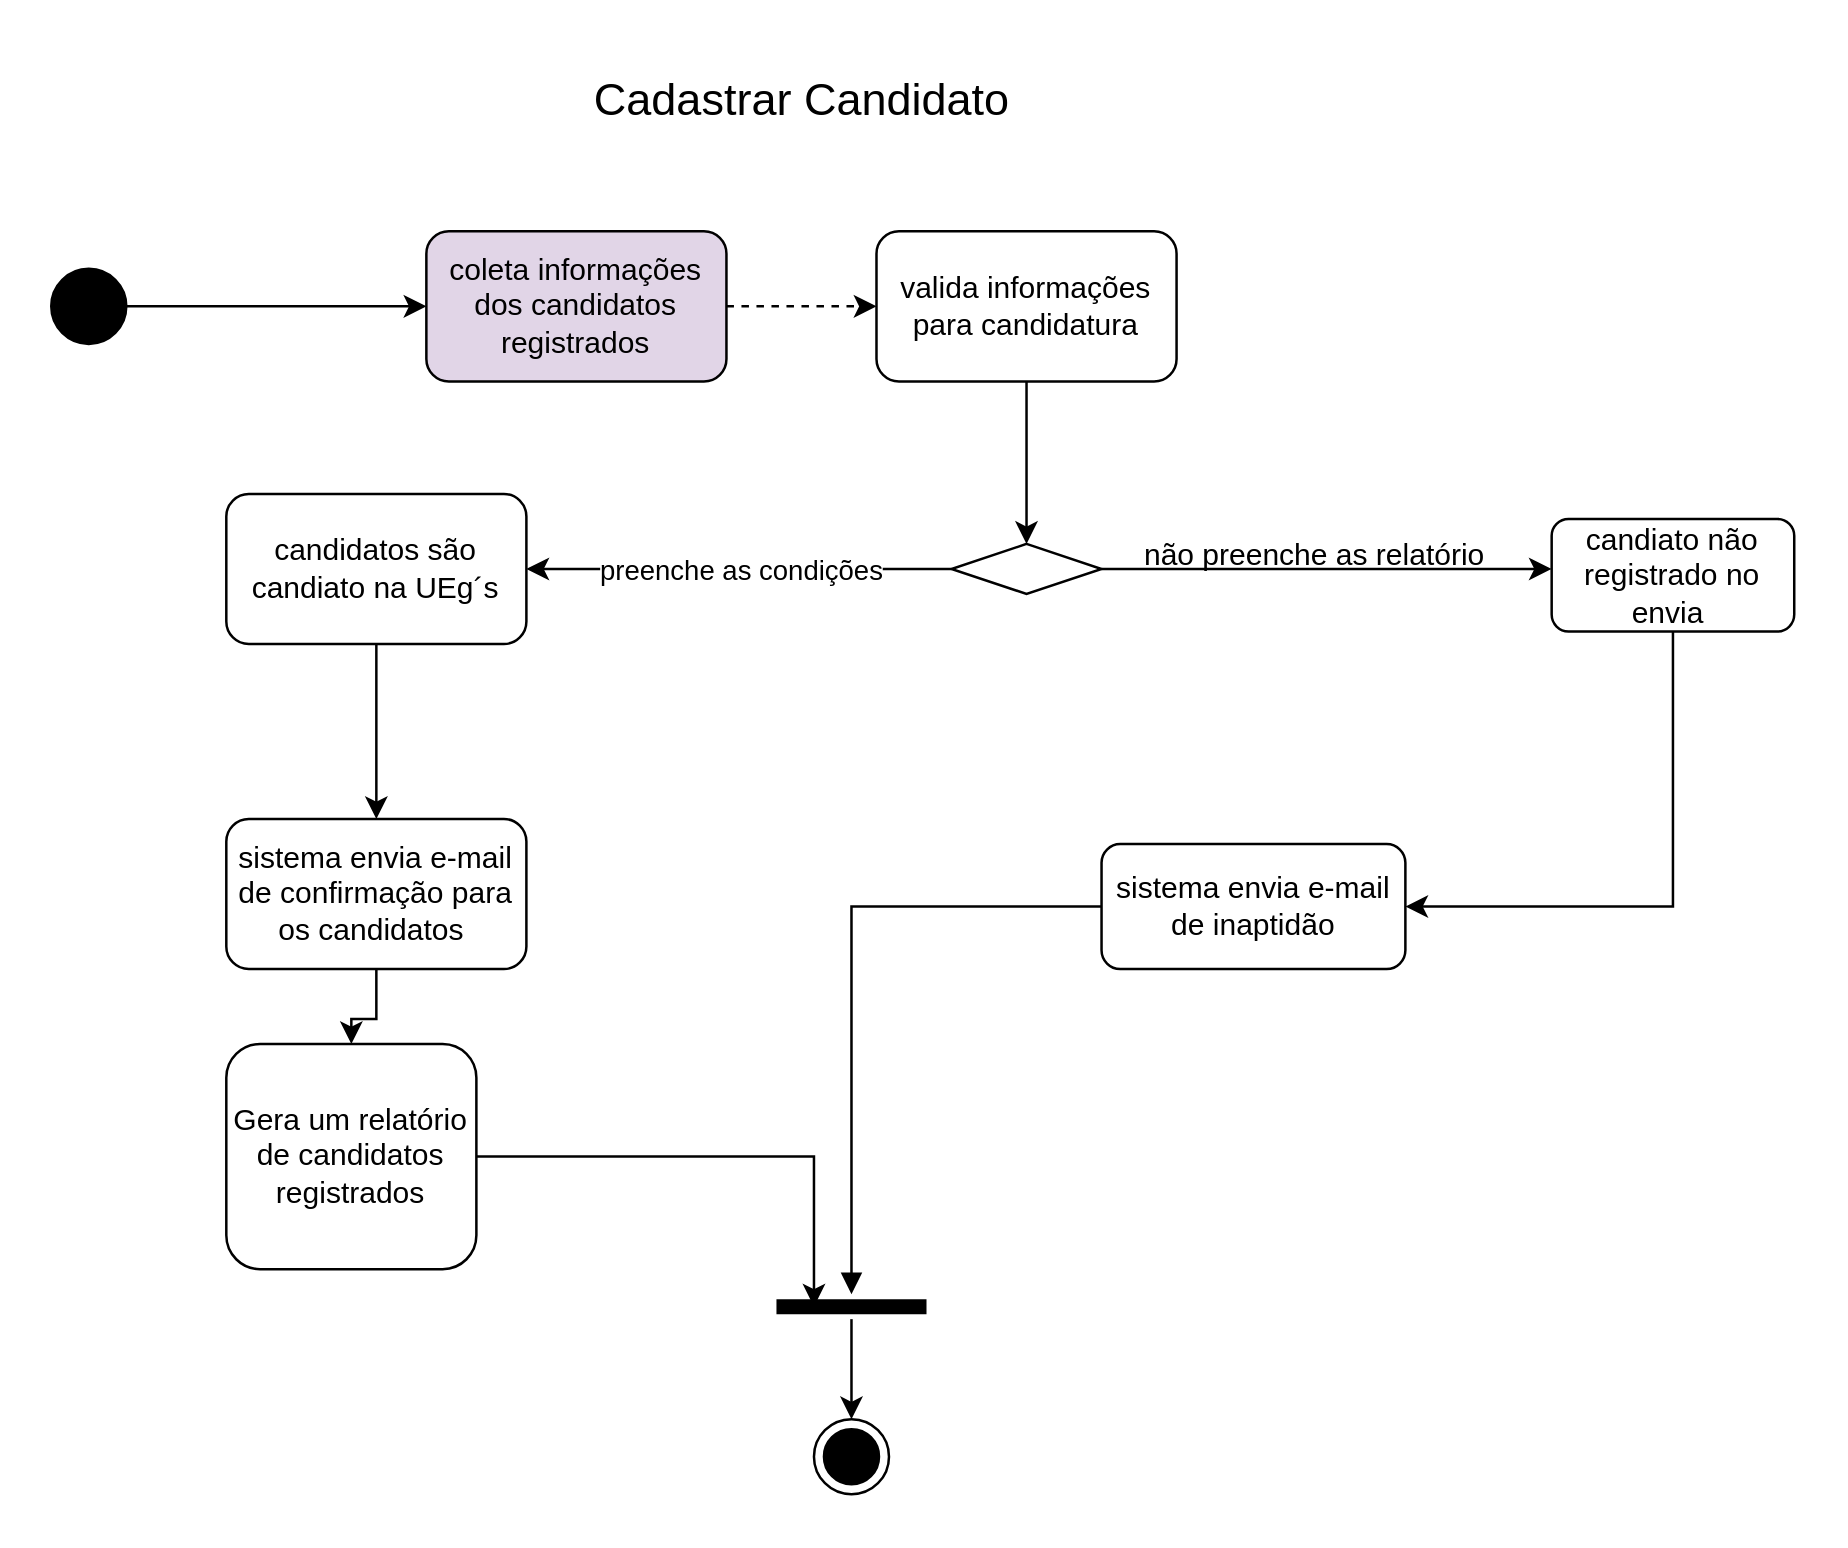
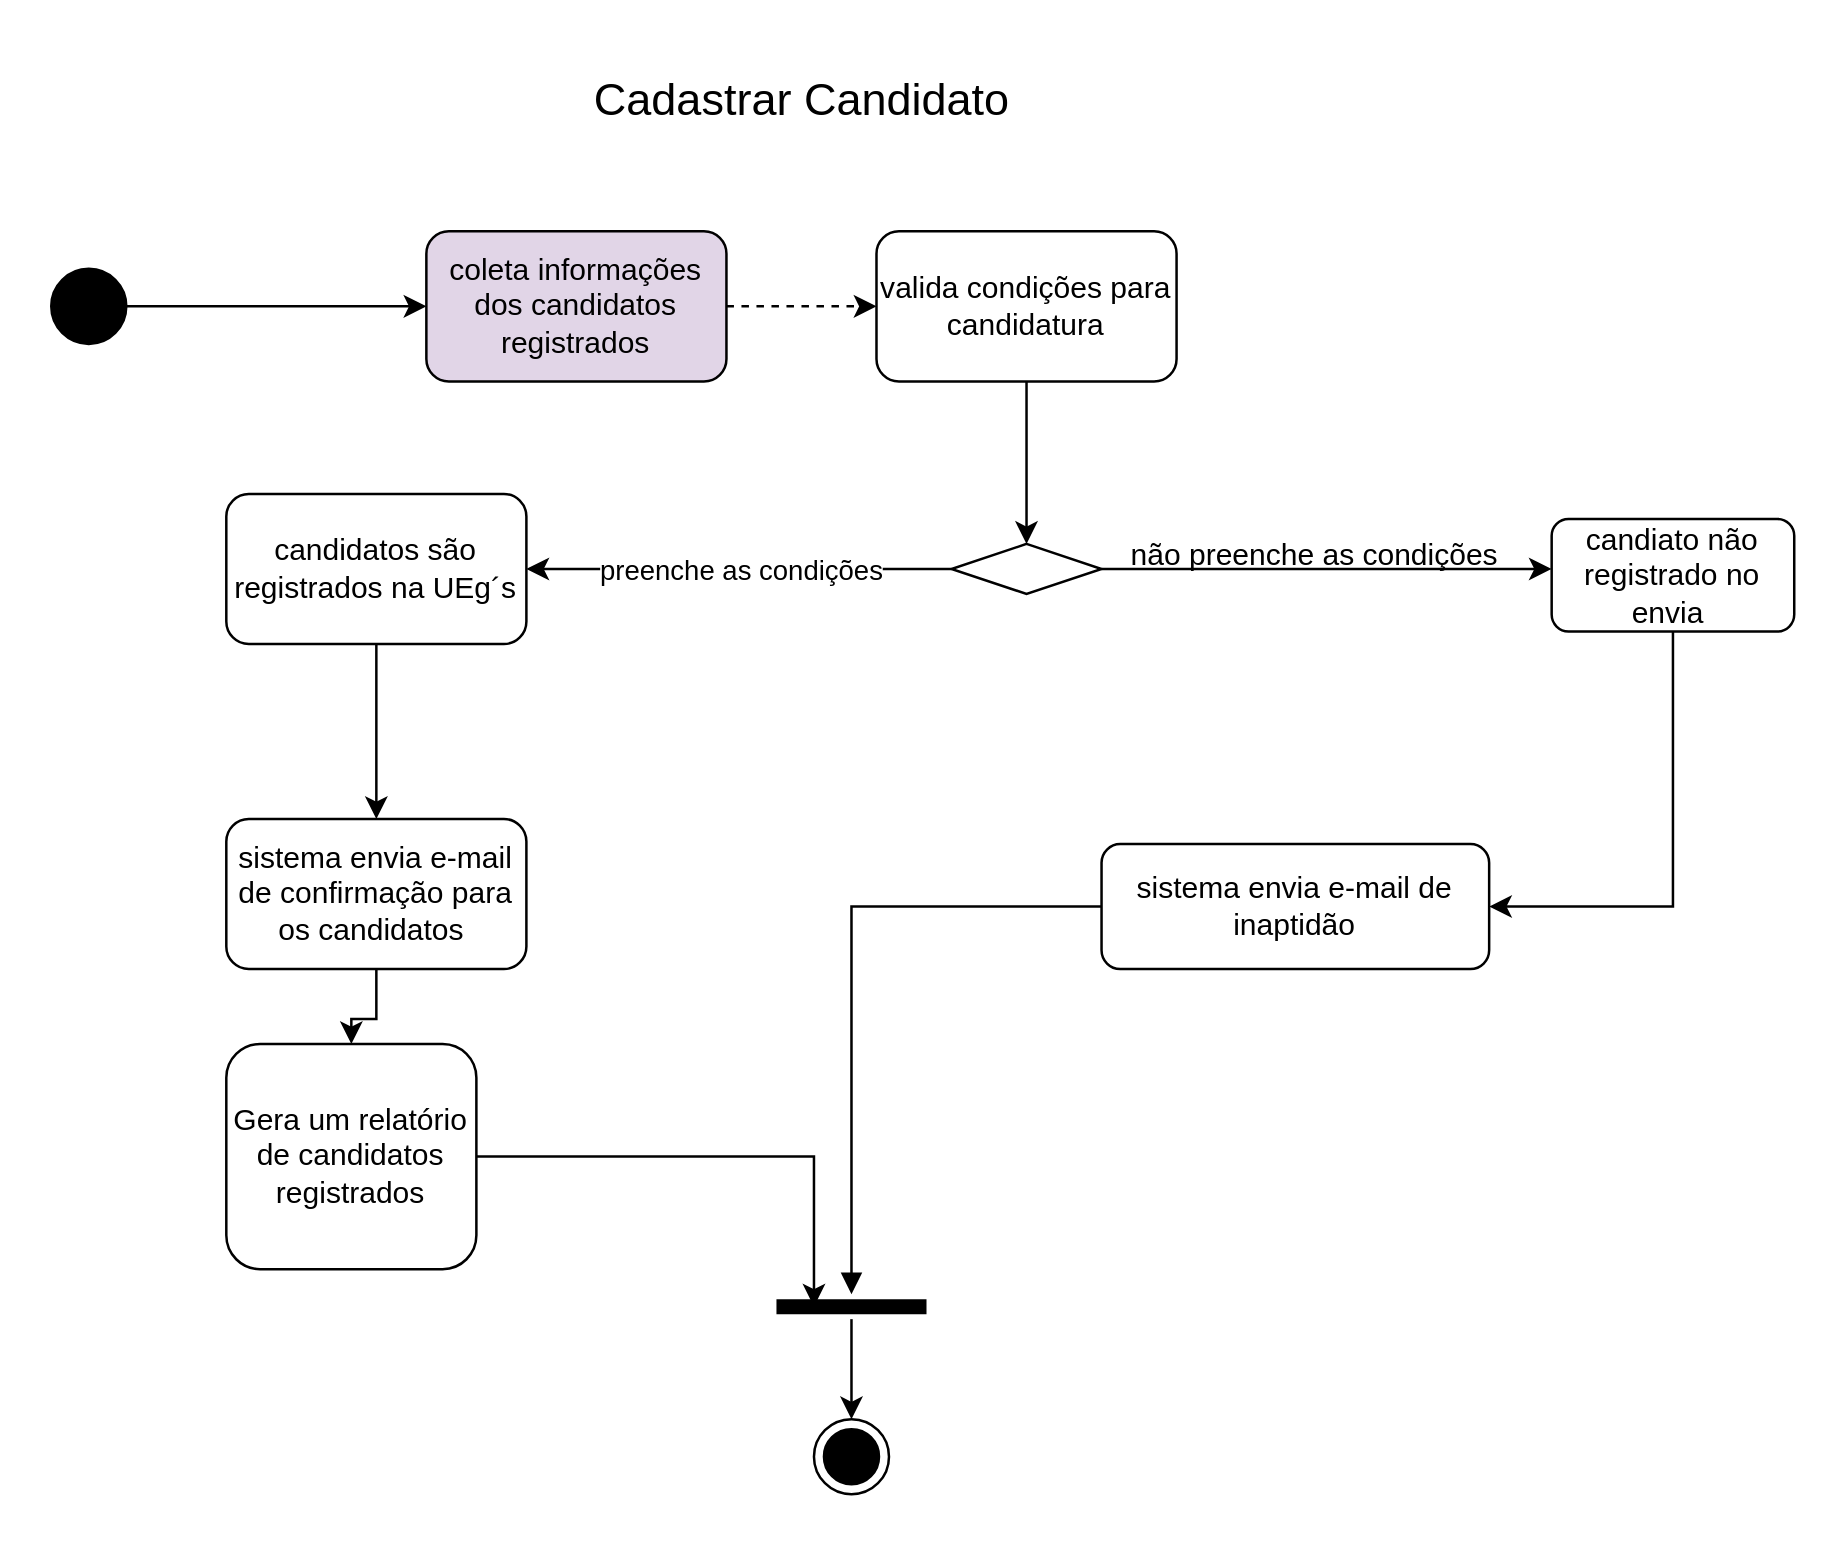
- <mxCell id="7" value="valida informações para candidatura" style="rounded=1;whiteSpace=wrap;html=1;" parent="1" vertex="1"><mxGeometry x="350" y="92" width="120" height="60" as="geometry" /></mxCell>
+ <mxCell id="7" value="valida condições para candidatura" style="rounded=1;whiteSpace=wrap;html=1;" parent="1" vertex="1"><mxGeometry x="350" y="92" width="120" height="60" as="geometry" /></mxCell>
- <mxCell id="11" value="não preenche as relatório" style="text;html=1;align=center;verticalAlign=middle;resizable=0;points=[];autosize=1;strokeColor=none;fillColor=none;" parent="1" vertex="1"><mxGeometry x="440" y="207" width="170" height="30" as="geometry" /></mxCell>
+ <mxCell id="11" value="não preenche as condições" style="text;html=1;align=center;verticalAlign=middle;resizable=0;points=[];autosize=1;strokeColor=none;fillColor=none;" parent="1" vertex="1"><mxGeometry x="440" y="207" width="170" height="30" as="geometry" /></mxCell>
- <mxCell id="17" value="candidatos são candiato na UEg´s" style="rounded=1;whiteSpace=wrap;html=1;" parent="1" vertex="1"><mxGeometry x="90" y="197" width="120" height="60" as="geometry" /></mxCell>
+ <mxCell id="17" value="candidatos são registrados na UEg´s" style="rounded=1;whiteSpace=wrap;html=1;" parent="1" vertex="1"><mxGeometry x="90" y="197" width="120" height="60" as="geometry" /></mxCell>
- <mxCell id="15" value="sistema envia e-mail de inaptidão" style="rounded=1;whiteSpace=wrap;html=1;" parent="1" vertex="1"><mxGeometry x="440" y="337" width="121.5" height="50" as="geometry" /></mxCell>
+ <mxCell id="15" value="sistema envia e-mail de inaptidão" style="rounded=1;whiteSpace=wrap;html=1;" parent="1" vertex="1"><mxGeometry x="440" y="337" width="155" height="50" as="geometry" /></mxCell>
